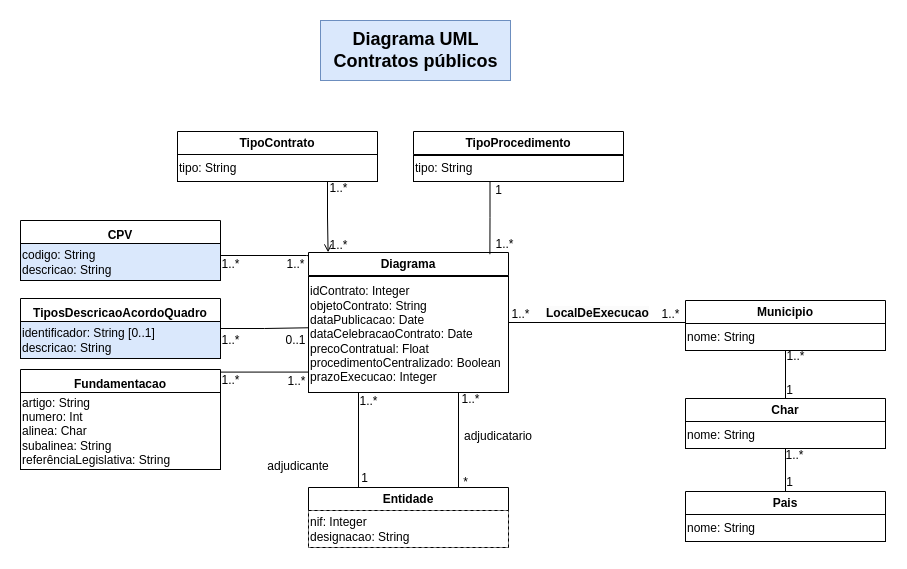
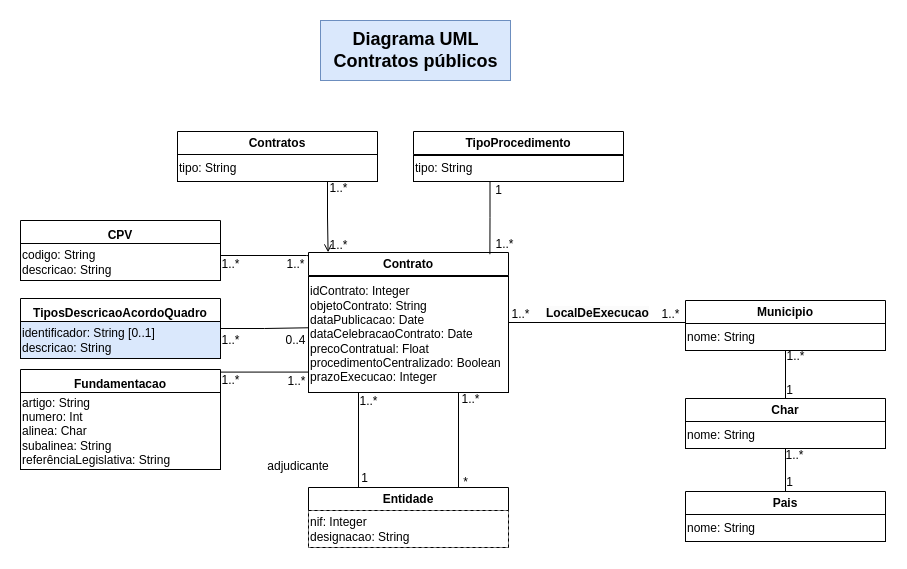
- <mxCell id="15" value="TipoContrato" style="swimlane;whiteSpace=wrap;html=1;" parent="1" vertex="1"><mxGeometry x="177" y="131" width="200" height="50" as="geometry"><mxRectangle x="290" y="50" width="90" height="30" as="alternateBounds" /></mxGeometry></mxCell>
+ <mxCell id="15" value="Contratos" style="swimlane;whiteSpace=wrap;html=1;" parent="1" vertex="1"><mxGeometry x="177" y="131" width="200" height="50" as="geometry"><mxRectangle x="290" y="50" width="90" height="30" as="alternateBounds" /></mxGeometry></mxCell>
- <mxCell id="18" value="codigo: String&lt;div&gt;descricao: String&lt;/div&gt;" style="whiteSpace=wrap;html=1;align=left;fillColor=#dae8fc;" parent="17" vertex="1"><mxGeometry y="23" width="200" height="37" as="geometry" /></mxCell>
+ <mxCell id="18" value="codigo: String&lt;div&gt;descricao: String&lt;/div&gt;" style="whiteSpace=wrap;html=1;align=left;" parent="17" vertex="1"><mxGeometry y="23" width="200" height="37" as="geometry" /></mxCell>
- <mxCell id="3" value="Diagrama" style="swimlane;whiteSpace=wrap;html=1;align=center;" parent="1" vertex="1"><mxGeometry x="308" y="252" width="200" height="123" as="geometry"><mxRectangle x="290" y="50" width="90" height="30" as="alternateBounds" /></mxGeometry></mxCell>
+ <mxCell id="3" value="Contrato" style="swimlane;whiteSpace=wrap;html=1;align=center;" parent="1" vertex="1"><mxGeometry x="308" y="252" width="200" height="123" as="geometry"><mxRectangle x="290" y="50" width="90" height="30" as="alternateBounds" /></mxGeometry></mxCell>
- <mxCell id="44" value="0..1" style="text;html=1;align=center;verticalAlign=middle;resizable=0;points=[];autosize=1;strokeColor=none;fillColor=none;" parent="1" vertex="1"><mxGeometry x="275" y="325" width="40" height="30" as="geometry" /></mxCell>
+ <mxCell id="44" value="0..4" style="text;html=1;align=center;verticalAlign=middle;resizable=0;points=[];autosize=1;strokeColor=none;fillColor=none;" parent="1" vertex="1"><mxGeometry x="275" y="325" width="40" height="30" as="geometry" /></mxCell>
- <mxCell id="12" value="adjudicatario" style="text;html=1;align=center;verticalAlign=middle;whiteSpace=wrap;rounded=0;" parent="1" vertex="1"><mxGeometry x="468" y="421" width="60" height="30" as="geometry" /></mxCell>
